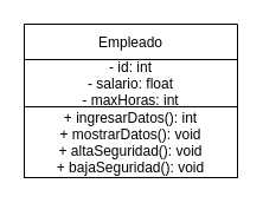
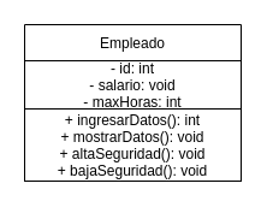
- <mxCell id="3" value="- id: int&#10;- salario: float&#10;- maxHoras: int" style="shape=rectangle;" vertex="1" parent="2"><mxGeometry y="30" width="180" height="40" as="geometry" /></mxCell>
+ <mxCell id="3" value="- id: int&#10;- salario: void&#10;- maxHoras: int" style="shape=rectangle;" vertex="1" parent="2"><mxGeometry y="30" width="180" height="40" as="geometry" /></mxCell>
